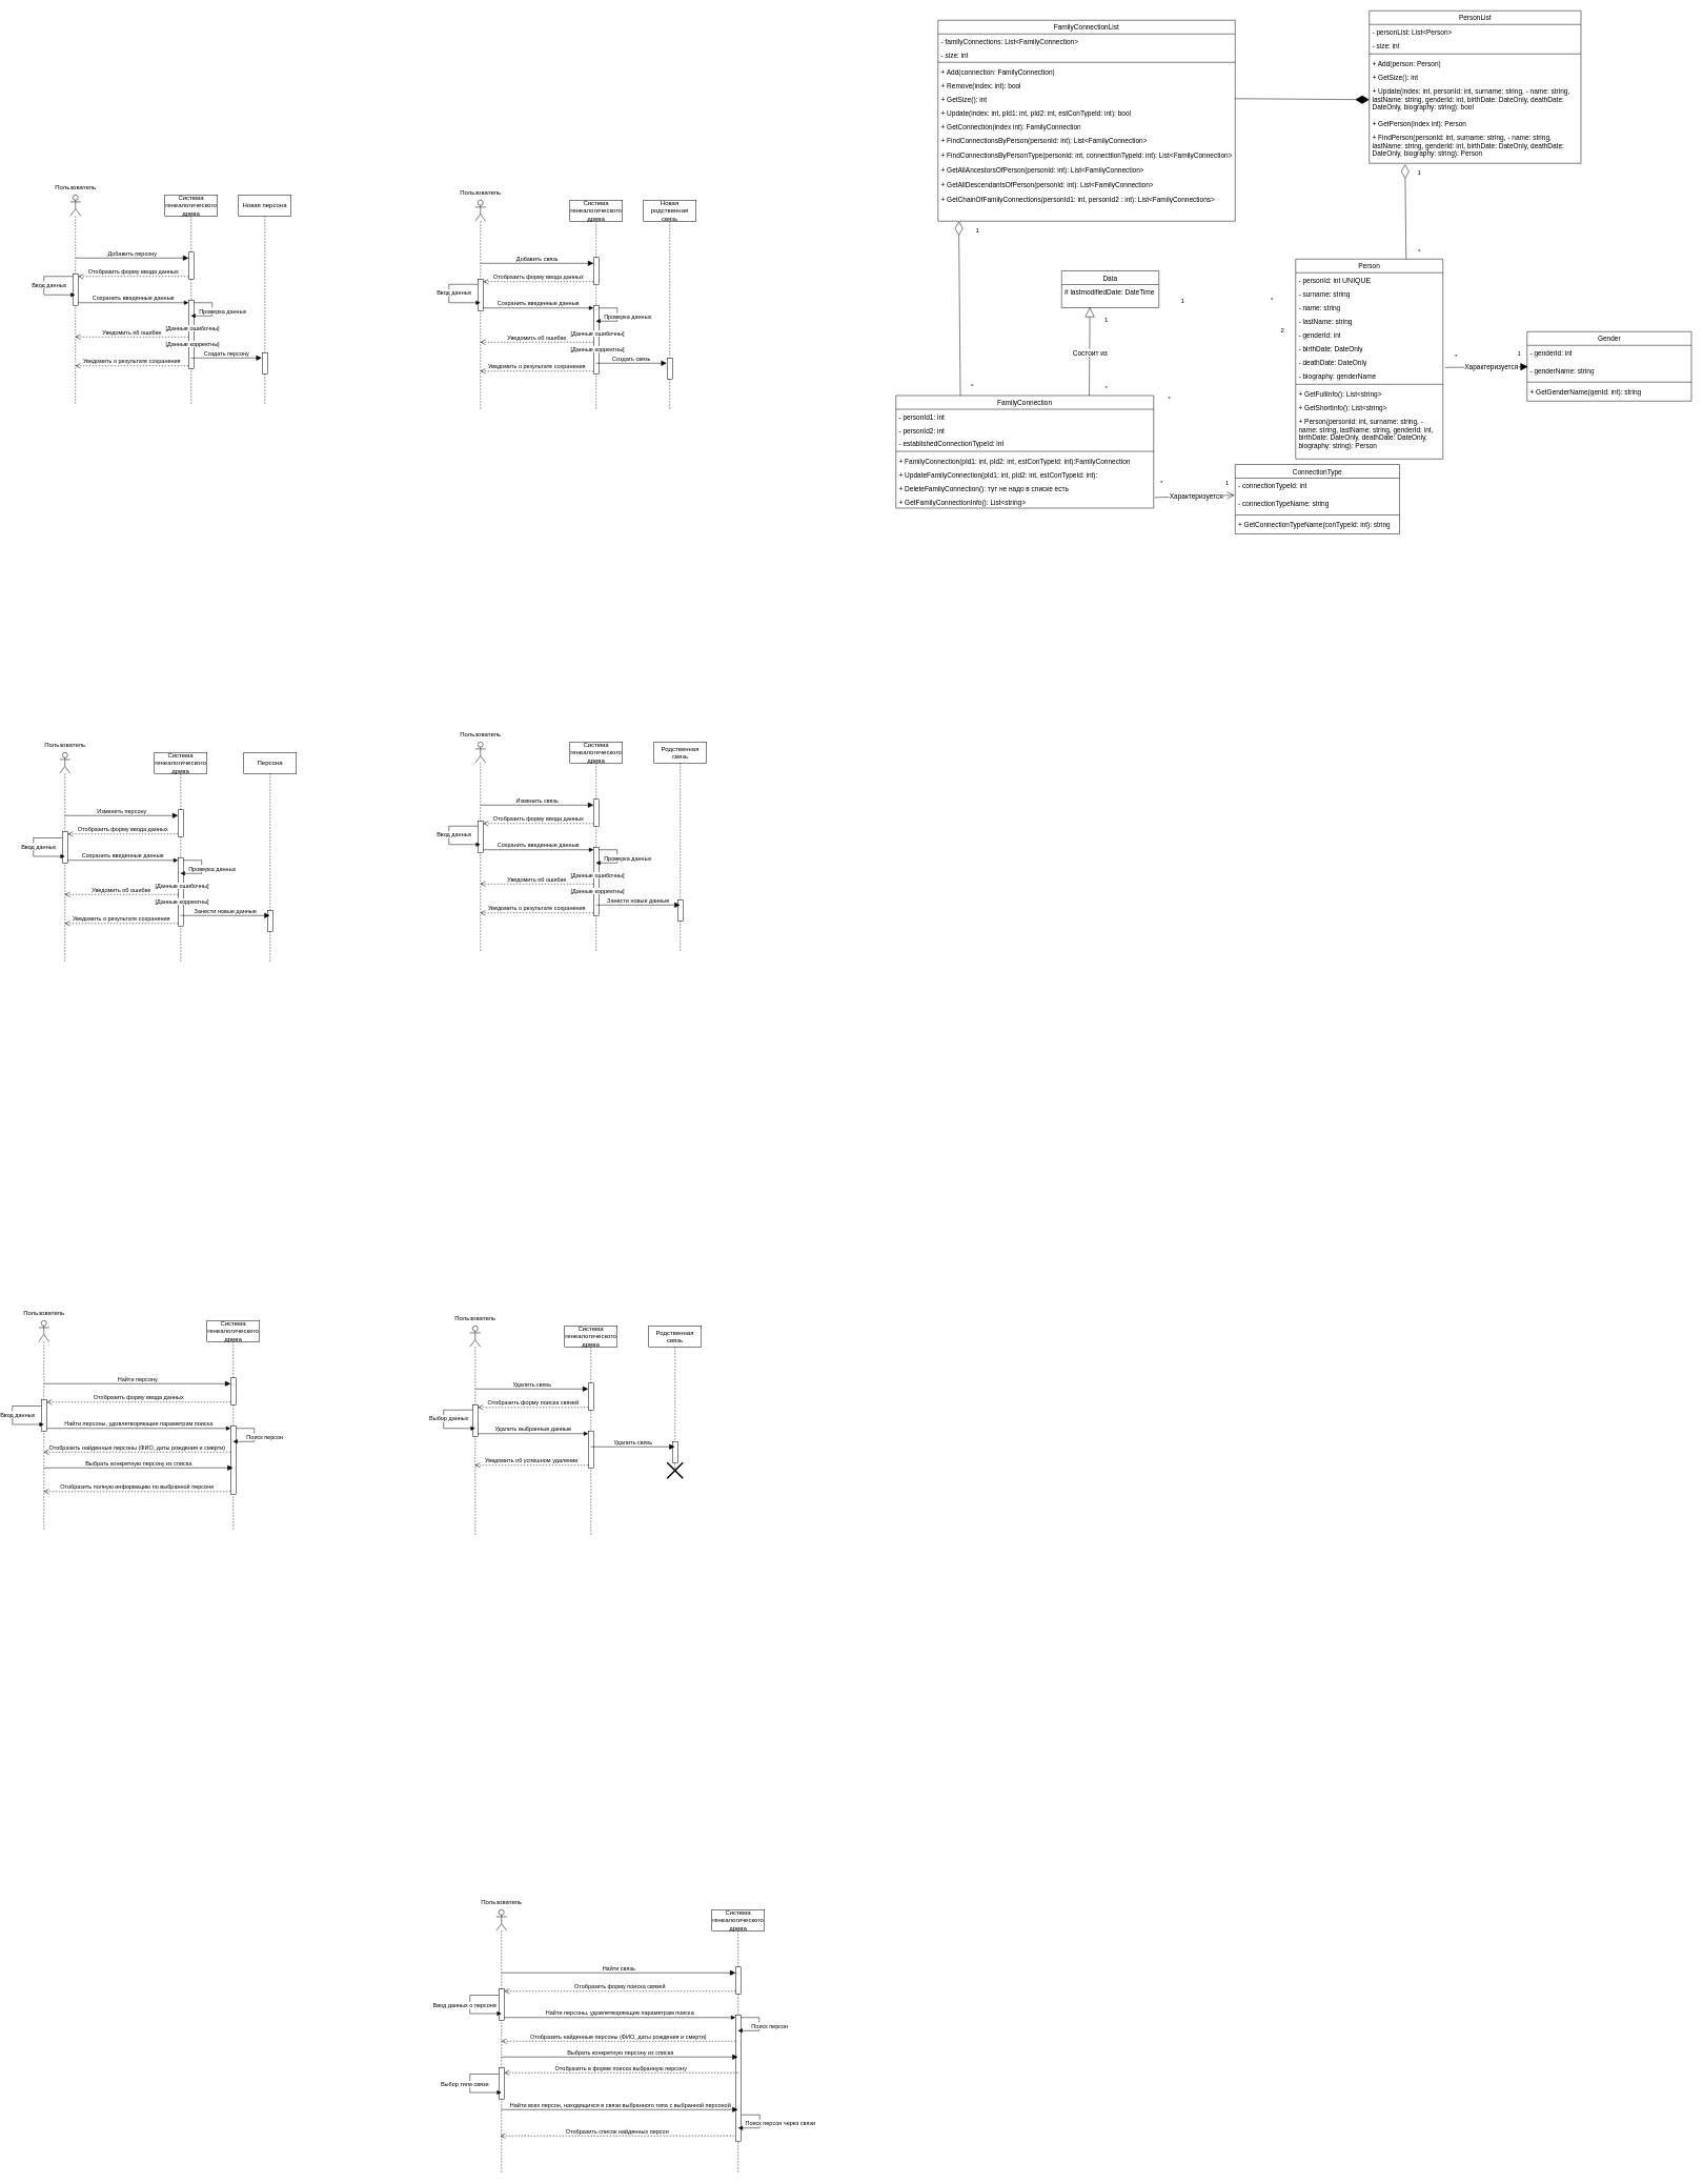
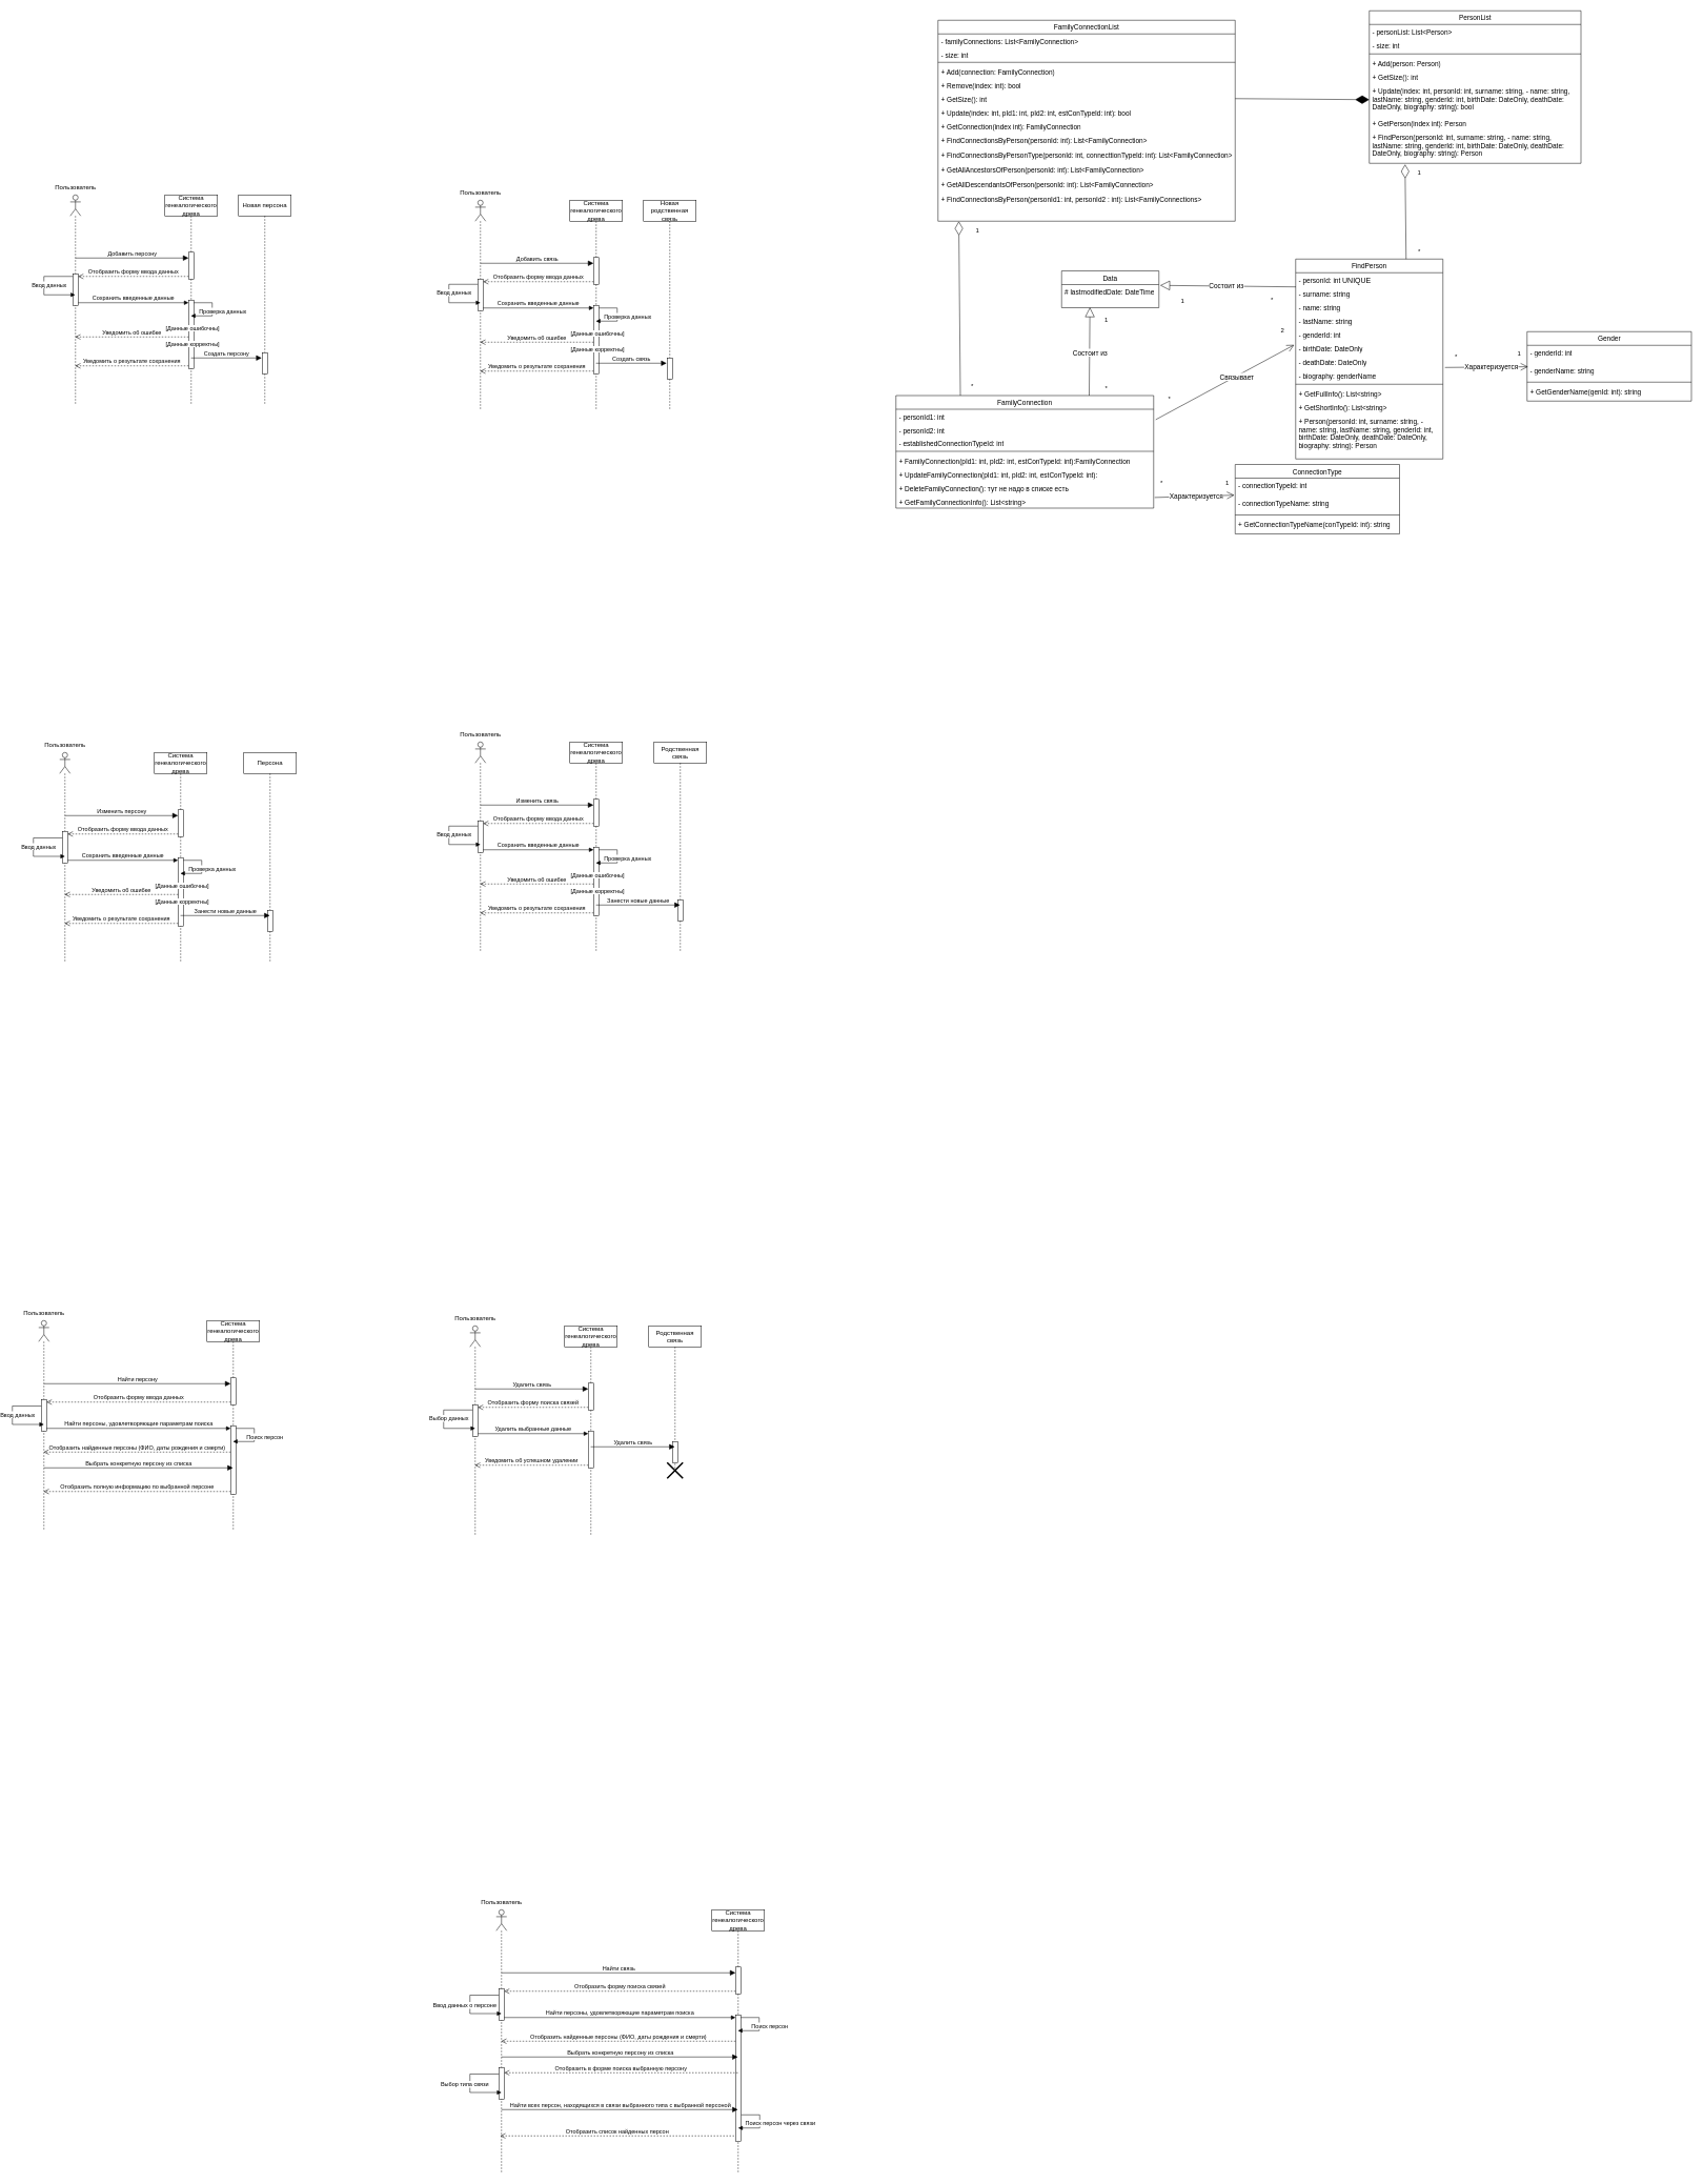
- <mxCell id="188" value="+ GetChainOfFamilyConnections(personId1: int, personId2 : int): List&amp;lt;FamilyConnections&amp;gt;" style="text;strokeColor=none;fillColor=none;align=left;verticalAlign=top;spacingLeft=4;spacingRight=4;overflow=hidden;rotatable=0;points=[[0,0.5],[1,0.5]];portConstraint=eastwest;whiteSpace=wrap;html=1;fontSize=13;" vertex="1" parent="175"><mxGeometry y="326" width="565" height="28" as="geometry" /></mxCell>
+ <mxCell id="188" value="+ FindConnectionsByPerson(personId1: int, personId2 : int): List&amp;lt;FamilyConnections&amp;gt;" style="text;strokeColor=none;fillColor=none;align=left;verticalAlign=top;spacingLeft=4;spacingRight=4;overflow=hidden;rotatable=0;points=[[0,0.5],[1,0.5]];portConstraint=eastwest;whiteSpace=wrap;html=1;fontSize=13;" vertex="1" parent="175"><mxGeometry y="326" width="565" height="28" as="geometry" /></mxCell>
- <mxCell id="122" value="Person" style="swimlane;fontStyle=0;childLayout=stackLayout;horizontal=1;startSize=26;fillColor=none;horizontalStack=0;resizeParent=1;resizeParentMax=0;resizeLast=0;collapsible=1;marginBottom=0;whiteSpace=wrap;html=1;fontSize=13;" vertex="1" parent="1"><mxGeometry x="2460" y="492" width="280" height="380" as="geometry" /></mxCell>
+ <mxCell id="122" value="FindPerson" style="swimlane;fontStyle=0;childLayout=stackLayout;horizontal=1;startSize=26;fillColor=none;horizontalStack=0;resizeParent=1;resizeParentMax=0;resizeLast=0;collapsible=1;marginBottom=0;whiteSpace=wrap;html=1;fontSize=13;" vertex="1" parent="1"><mxGeometry x="2460" y="492" width="280" height="380" as="geometry" /></mxCell>
+ <mxCell id="146" value="" style="endArrow=block;endFill=0;endSize=16;html=1;rounded=0;exitX=0.002;exitY=1.035;exitDx=0;exitDy=0;entryX=1.013;entryY=0.035;entryDx=0;entryDy=0;strokeColor=default;align=center;verticalAlign=middle;fontFamily=Helvetica;fontSize=13;fontColor=default;labelBackgroundColor=default;exitPerimeter=0;entryPerimeter=0;" edge="1" parent="1" source="123" target="145"><mxGeometry width="160" relative="1" as="geometry"><mxPoint x="2299.16" y="637.896" as="sourcePoint" /><mxPoint x="2170" y="639.108" as="targetPoint" /></mxGeometry></mxCell>
+ <mxCell id="147" value="Состоит из" style="edgeLabel;html=1;align=center;verticalAlign=middle;resizable=0;points=[];fontSize=13;rounded=0;strokeColor=default;fontFamily=Helvetica;fontColor=default;labelBackgroundColor=default;" vertex="1" connectable="0" parent="146"><mxGeometry x="0.031" y="-1" relative="1" as="geometry"><mxPoint as="offset" /></mxGeometry></mxCell>
- <mxCell id="197" value="" style="endArrow=block;endFill=1;endSize=12;html=1;rounded=0;exitX=1.014;exitY=-0.073;exitDx=0;exitDy=0;exitPerimeter=0;entryX=0.006;entryY=0.21;entryDx=0;entryDy=0;entryPerimeter=0;" edge="1" parent="1" source="130" target="192"><mxGeometry width="160" relative="1" as="geometry"><mxPoint x="2650" y="822" as="sourcePoint" /><mxPoint x="2810" y="822" as="targetPoint" /></mxGeometry></mxCell>
+ <mxCell id="197" value="" style="endArrow=open;endFill=1;endSize=12;html=1;rounded=0;exitX=1.014;exitY=-0.073;exitDx=0;exitDy=0;exitPerimeter=0;entryX=0.006;entryY=0.21;entryDx=0;entryDy=0;entryPerimeter=0;" edge="1" parent="1" source="130" target="192"><mxGeometry width="160" relative="1" as="geometry"><mxPoint x="2650" y="822" as="sourcePoint" /><mxPoint x="2810" y="822" as="targetPoint" /></mxGeometry></mxCell>
+ <mxCell id="199" value="" style="endArrow=open;endFill=1;endSize=12;html=1;rounded=0;startFill=0;exitX=1.008;exitY=0.761;exitDx=0;exitDy=0;entryX=-0.01;entryY=0.278;entryDx=0;entryDy=0;exitPerimeter=0;entryPerimeter=0;startArrow=none;strokeColor=default;align=center;verticalAlign=middle;fontFamily=Helvetica;fontSize=11;fontColor=default;labelBackgroundColor=default;" edge="1" parent="1" source="136" target="128"><mxGeometry width="160" relative="1" as="geometry"><mxPoint x="2730" y="592.5" as="sourcePoint" /><mxPoint x="2180" y="768.5" as="targetPoint" /></mxGeometry></mxCell>
+ <mxCell id="200" value="Связывает" style="edgeLabel;html=1;align=center;verticalAlign=middle;resizable=0;points=[];fontSize=13;rounded=0;strokeColor=default;fontFamily=Helvetica;fontColor=default;labelBackgroundColor=default;" vertex="1" connectable="0" parent="199"><mxGeometry x="0.164" y="-1" relative="1" as="geometry"><mxPoint as="offset" /></mxGeometry></mxCell>
